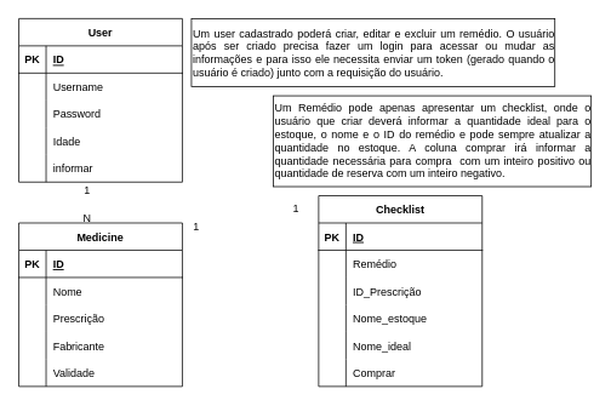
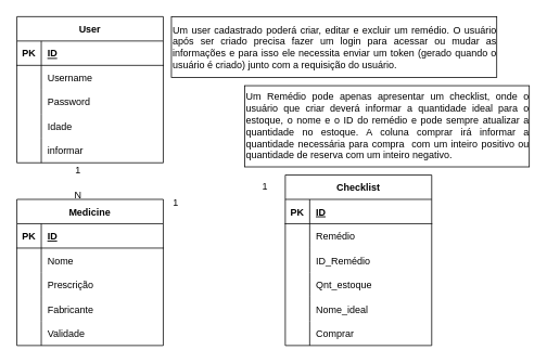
- <mxCell id="43" value="ID_Prescrição" style="shape=partialRectangle;connectable=0;fillColor=none;top=0;left=0;bottom=0;right=0;align=left;spacingLeft=6;overflow=hidden;" parent="41" vertex="1"><mxGeometry x="30" width="150" height="30" as="geometry"><mxRectangle width="150" height="30" as="alternateBounds" /></mxGeometry></mxCell>
+ <mxCell id="43" value="ID_Remédio" style="shape=partialRectangle;connectable=0;fillColor=none;top=0;left=0;bottom=0;right=0;align=left;spacingLeft=6;overflow=hidden;" parent="41" vertex="1"><mxGeometry x="30" width="150" height="30" as="geometry"><mxRectangle width="150" height="30" as="alternateBounds" /></mxGeometry></mxCell>
- <mxCell id="46" value="Nome_estoque" style="shape=partialRectangle;connectable=0;fillColor=none;top=0;left=0;bottom=0;right=0;align=left;spacingLeft=6;overflow=hidden;" parent="44" vertex="1"><mxGeometry x="30" width="150" height="30" as="geometry"><mxRectangle width="150" height="30" as="alternateBounds" /></mxGeometry></mxCell>
+ <mxCell id="46" value="Qnt_estoque" style="shape=partialRectangle;connectable=0;fillColor=none;top=0;left=0;bottom=0;right=0;align=left;spacingLeft=6;overflow=hidden;" parent="44" vertex="1"><mxGeometry x="30" width="150" height="30" as="geometry"><mxRectangle width="150" height="30" as="alternateBounds" /></mxGeometry></mxCell>
